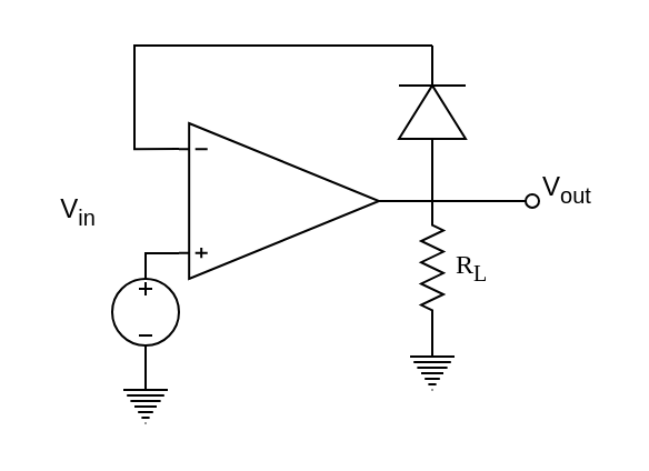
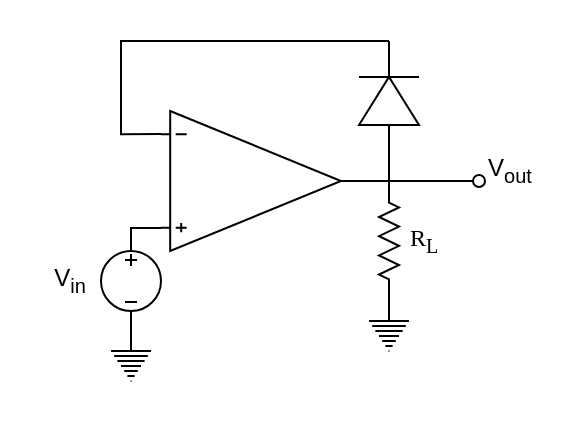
- <mxCell id="11" value="V&lt;sub&gt;in&lt;/sub&gt;" style="text;html=1;strokeColor=none;fillColor=none;align=center;verticalAlign=middle;whiteSpace=wrap;rounded=0;strokeWidth=1;fontSize=12;" parent="1" vertex="1"><mxGeometry x="20" y="80" width="30" height="30" as="geometry" /></mxCell>
+ <mxCell id="11" value="V&lt;sub&gt;in&lt;/sub&gt;" style="text;html=1;strokeColor=none;fillColor=none;align=center;verticalAlign=middle;whiteSpace=wrap;rounded=0;strokeWidth=1;fontSize=12;" parent="1" vertex="1"><mxGeometry x="20" y="125" width="30" height="30" as="geometry" /></mxCell>
